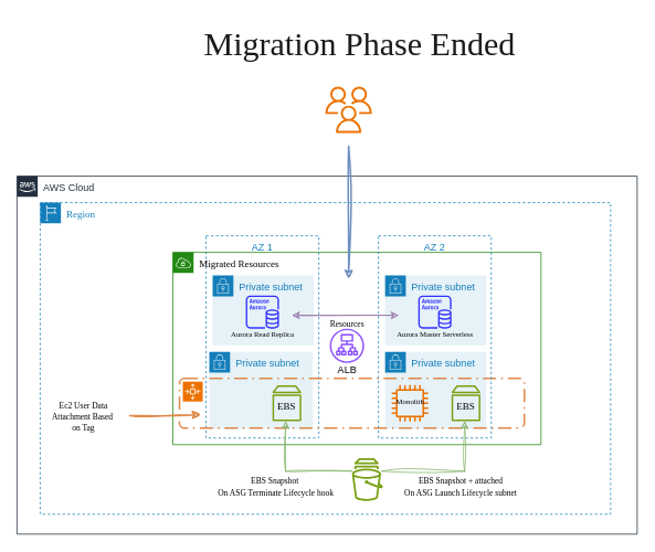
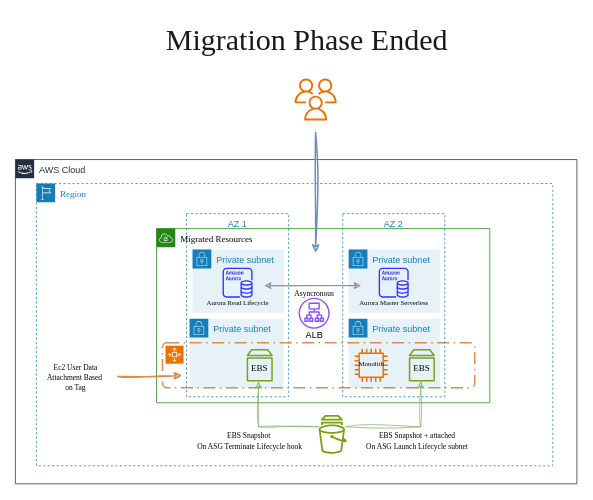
- <mxCell id="2" value="&lt;span style=&quot;font-size: 40px;&quot;&gt;Migration Phase Ended&lt;/span&gt;" style="text;html=1;align=center;verticalAlign=middle;resizable=0;points=[];autosize=1;strokeColor=none;fillColor=none;fontSize=20;fontFamily=Architects Daughter;fontColor=#1A1A1A;rounded=0;" parent="1" vertex="1"><mxGeometry x="215" y="20" width="436" height="64" as="geometry" /></mxCell>
+ <mxCell id="2" value="&lt;span style=&quot;font-size: 40px;&quot;&gt;Migration Phase Ended&lt;/span&gt;" style="text;html=1;align=center;verticalAlign=middle;resizable=0;points=[];autosize=1;strokeColor=none;fillColor=none;fontSize=20;fontFamily=Architects Daughter;fontColor=#1A1A1A;rounded=0;" parent="1" vertex="1"><mxGeometry x="190" y="20" width="436" height="64" as="geometry" /></mxCell>
- <mxCell id="20" value="&lt;font style=&quot;font-size: 10px;&quot; data-font-src=&quot;https://fonts.googleapis.com/css?family=Architects+Daughter&quot; face=&quot;Architects Daughter&quot;&gt;Resources&lt;/font&gt;" style="text;html=1;align=center;verticalAlign=middle;resizable=0;points=[];autosize=1;strokeColor=none;fillColor=none;" parent="16" vertex="1"><mxGeometry x="168" y="72" width="84" height="28" as="geometry" /></mxCell>
+ <mxCell id="20" value="&lt;font style=&quot;font-size: 10px;&quot; data-font-src=&quot;https://fonts.googleapis.com/css?family=Architects+Daughter&quot; face=&quot;Architects Daughter&quot;&gt;Asyncronous&lt;/font&gt;" style="text;html=1;align=center;verticalAlign=middle;resizable=0;points=[];autosize=1;strokeColor=none;fillColor=none;" parent="16" vertex="1"><mxGeometry x="168" y="72" width="84" height="28" as="geometry" /></mxCell>
- <mxCell id="25" value="&lt;font style=&quot;font-size: 9px;&quot; data-font-src=&quot;https://fonts.googleapis.com/css?family=Architects+Daughter&quot; face=&quot;Architects Daughter&quot;&gt;Aurora Read Replica&lt;/font&gt;" style="text;html=1;align=center;verticalAlign=middle;resizable=0;points=[];autosize=1;strokeColor=none;fillColor=none;" parent="4" vertex="1"><mxGeometry x="242" y="176" width="108" height="28" as="geometry" /></mxCell>
+ <mxCell id="25" value="&lt;font style=&quot;font-size: 9px;&quot; data-font-src=&quot;https://fonts.googleapis.com/css?family=Architects+Daughter&quot; face=&quot;Architects Daughter&quot;&gt;Aurora Read Lifecycle&lt;/font&gt;" style="text;html=1;align=center;verticalAlign=middle;resizable=0;points=[];autosize=1;strokeColor=none;fillColor=none;" parent="4" vertex="1"><mxGeometry x="242" y="176" width="108" height="28" as="geometry" /></mxCell>
